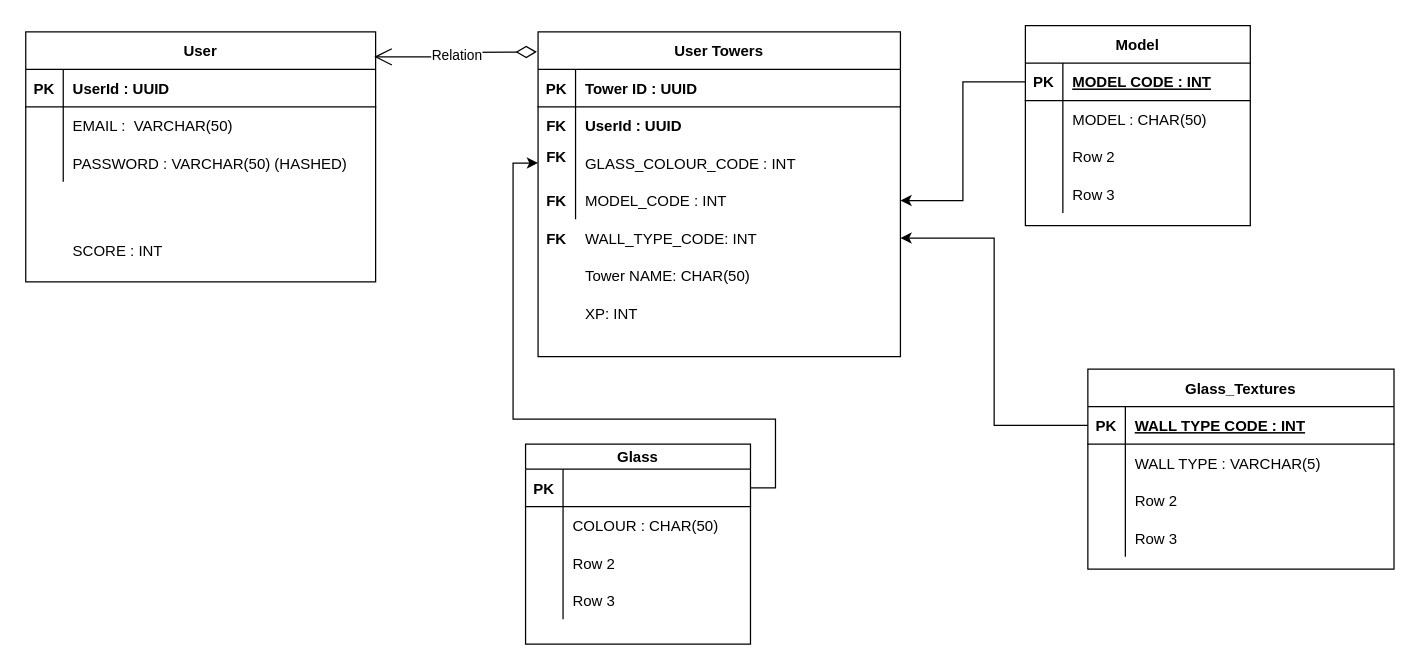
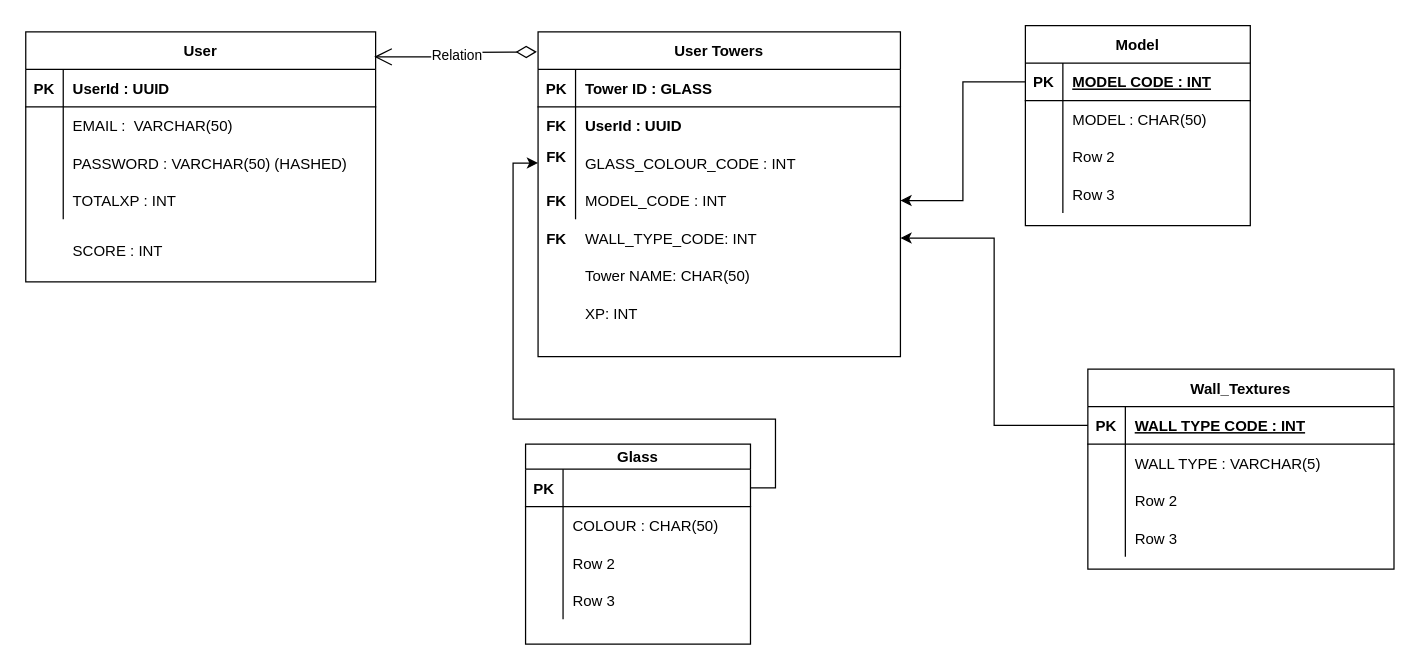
- <mxCell id="19" value="Tower ID : UUID" style="shape=partialRectangle;connectable=0;fillColor=none;top=0;left=0;bottom=0;right=0;align=left;spacingLeft=6;fontStyle=1;overflow=hidden;" vertex="1" parent="17"><mxGeometry x="30" width="260" height="30" as="geometry" /></mxCell>
+ <mxCell id="19" value="Tower ID : GLASS" style="shape=partialRectangle;connectable=0;fillColor=none;top=0;left=0;bottom=0;right=0;align=left;spacingLeft=6;fontStyle=1;overflow=hidden;" vertex="1" parent="17"><mxGeometry x="30" width="260" height="30" as="geometry" /></mxCell>
+ <mxCell id="14" value="TOTALXP : INT" style="shape=partialRectangle;connectable=0;fillColor=none;top=0;left=0;bottom=0;right=0;align=left;spacingLeft=6;overflow=hidden;" vertex="1" parent="12"><mxGeometry x="30" width="250" height="30" as="geometry" /></mxCell>
- <mxCell id="62" value="Glass_Textures" style="shape=table;startSize=30;container=1;collapsible=1;childLayout=tableLayout;fixedRows=1;rowLines=0;fontStyle=1;align=center;resizeLast=1;" vertex="1" parent="1"><mxGeometry x="870" y="295" width="245" height="160" as="geometry" /></mxCell>
+ <mxCell id="62" value="Wall_Textures" style="shape=table;startSize=30;container=1;collapsible=1;childLayout=tableLayout;fixedRows=1;rowLines=0;fontStyle=1;align=center;resizeLast=1;" vertex="1" parent="1"><mxGeometry x="870" y="295" width="245" height="160" as="geometry" /></mxCell>
